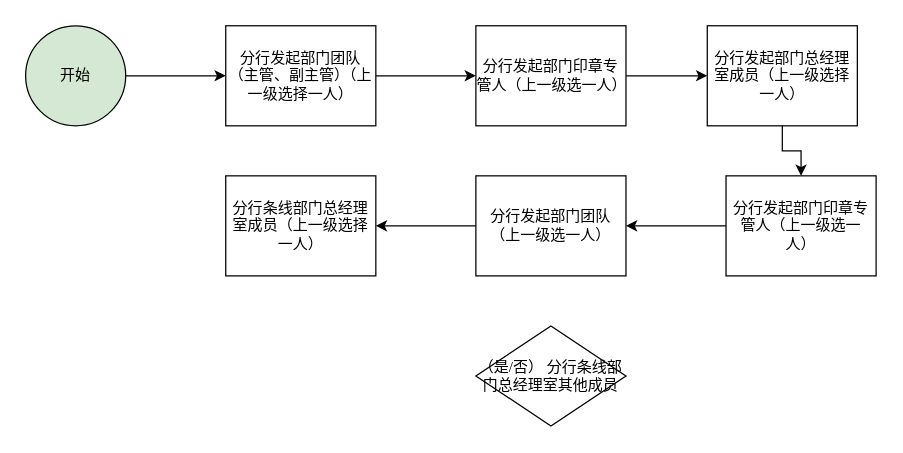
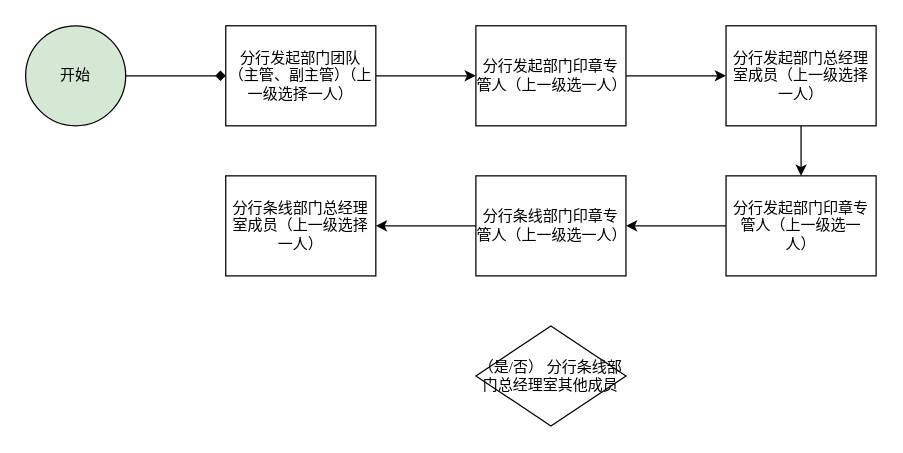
- <mxCell id="2" style="edgeStyle=orthogonalEdgeStyle;rounded=0;orthogonalLoop=1;jettySize=auto;html=1;entryX=0;entryY=0.5;entryDx=0;entryDy=0;" edge="1" parent="1" source="3" target="5"><mxGeometry relative="1" as="geometry" /></mxCell>
+ <mxCell id="2" style="edgeStyle=orthogonalEdgeStyle;rounded=0;orthogonalLoop=1;jettySize=auto;html=1;entryX=0;entryY=0.5;entryDx=0;entryDy=0;endArrow=diamond;" edge="1" parent="1" source="3" target="5"><mxGeometry relative="1" as="geometry" /></mxCell>
- <mxCell id="13" value="&lt;p class=&quot;MsoNormal&quot;&gt;&lt;font face=&quot;宋体&quot;&gt;分行发起部门总经理室成员（上一级选择一人）&lt;/font&gt;&lt;br&gt;&lt;/p&gt;" style="rounded=0;whiteSpace=wrap;html=1;" vertex="1" parent="1"><mxGeometry x="565" y="20" width="120" height="80" as="geometry" /></mxCell>
+ <mxCell id="13" value="&lt;p class=&quot;MsoNormal&quot;&gt;&lt;font face=&quot;宋体&quot;&gt;分行发起部门总经理室成员（上一级选择一人）&lt;/font&gt;&lt;br&gt;&lt;/p&gt;" style="rounded=0;whiteSpace=wrap;html=1;" vertex="1" parent="1"><mxGeometry x="580" y="20" width="120" height="80" as="geometry" /></mxCell>
- <mxCell id="11" value="&lt;font style=&quot;border-color: var(--border-color);&quot; face=&quot;宋体&quot;&gt;分行发起部门团队（上一级选一人）&lt;/font&gt;" style="rounded=0;whiteSpace=wrap;html=1;" vertex="1" parent="1"><mxGeometry x="380" y="140" width="120" height="80" as="geometry" /></mxCell>
+ <mxCell id="11" value="&lt;font style=&quot;border-color: var(--border-color);&quot; face=&quot;宋体&quot;&gt;分行条线部门印章专管人（上一级选一人）&lt;/font&gt;" style="rounded=0;whiteSpace=wrap;html=1;" vertex="1" parent="1"><mxGeometry x="380" y="140" width="120" height="80" as="geometry" /></mxCell>
